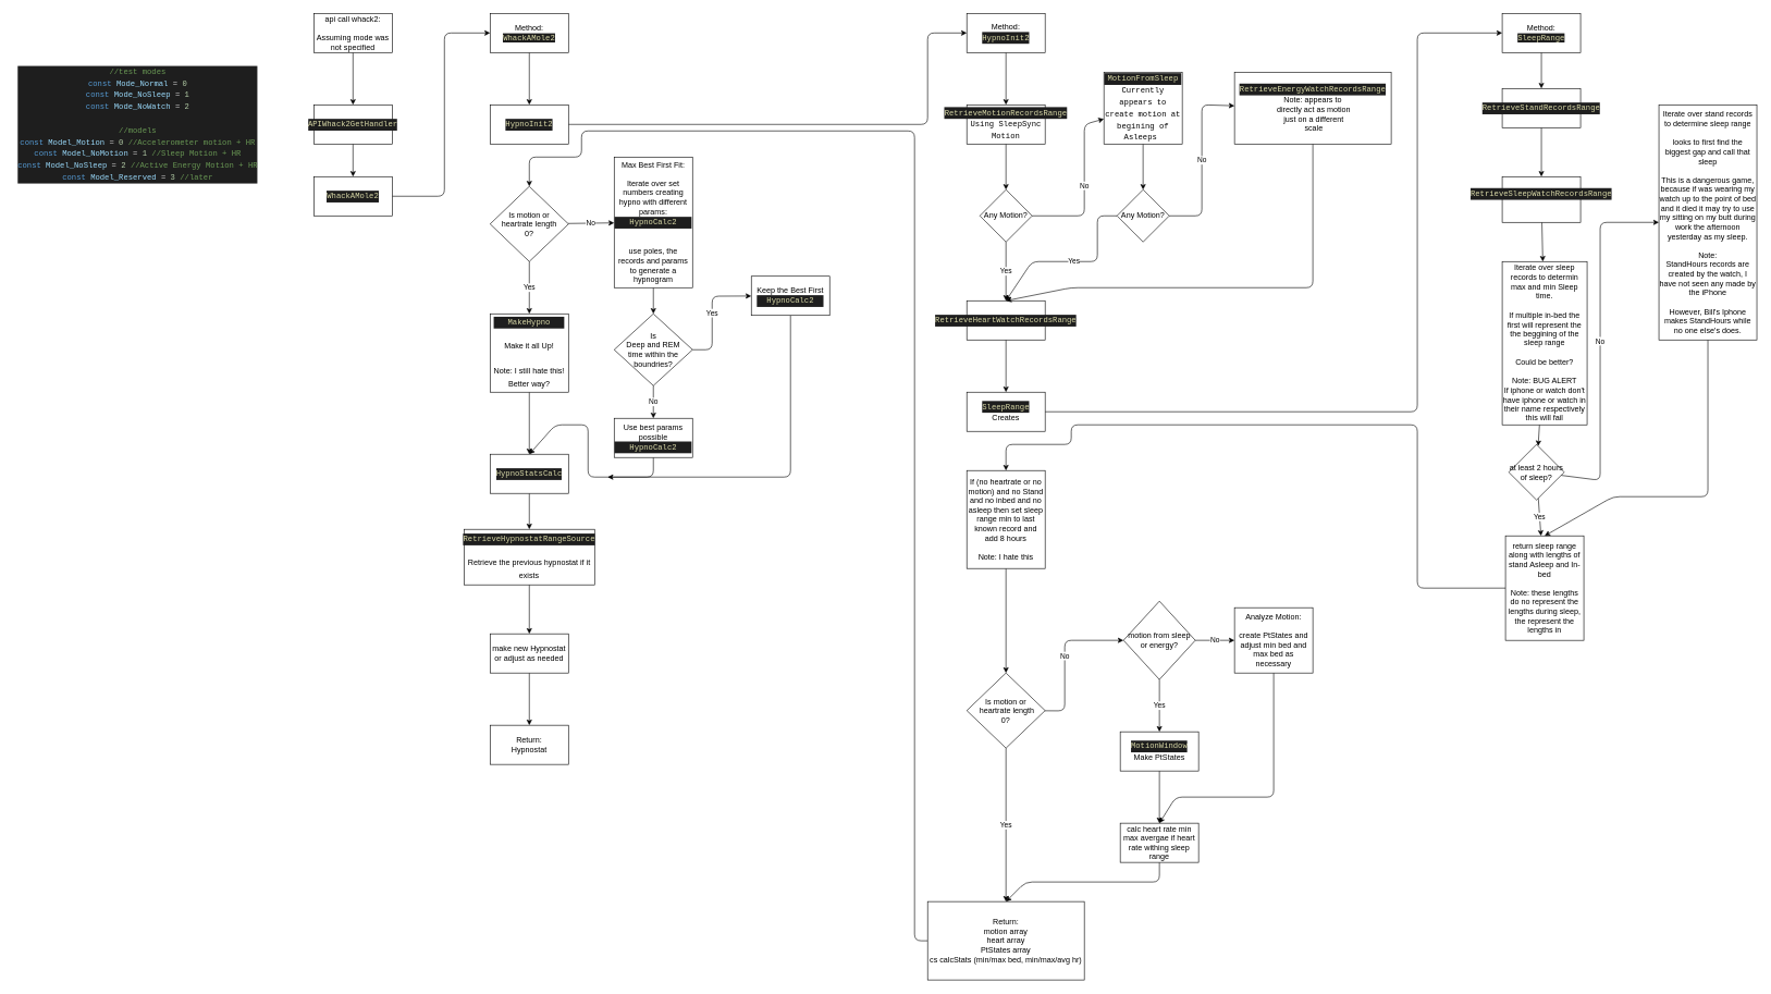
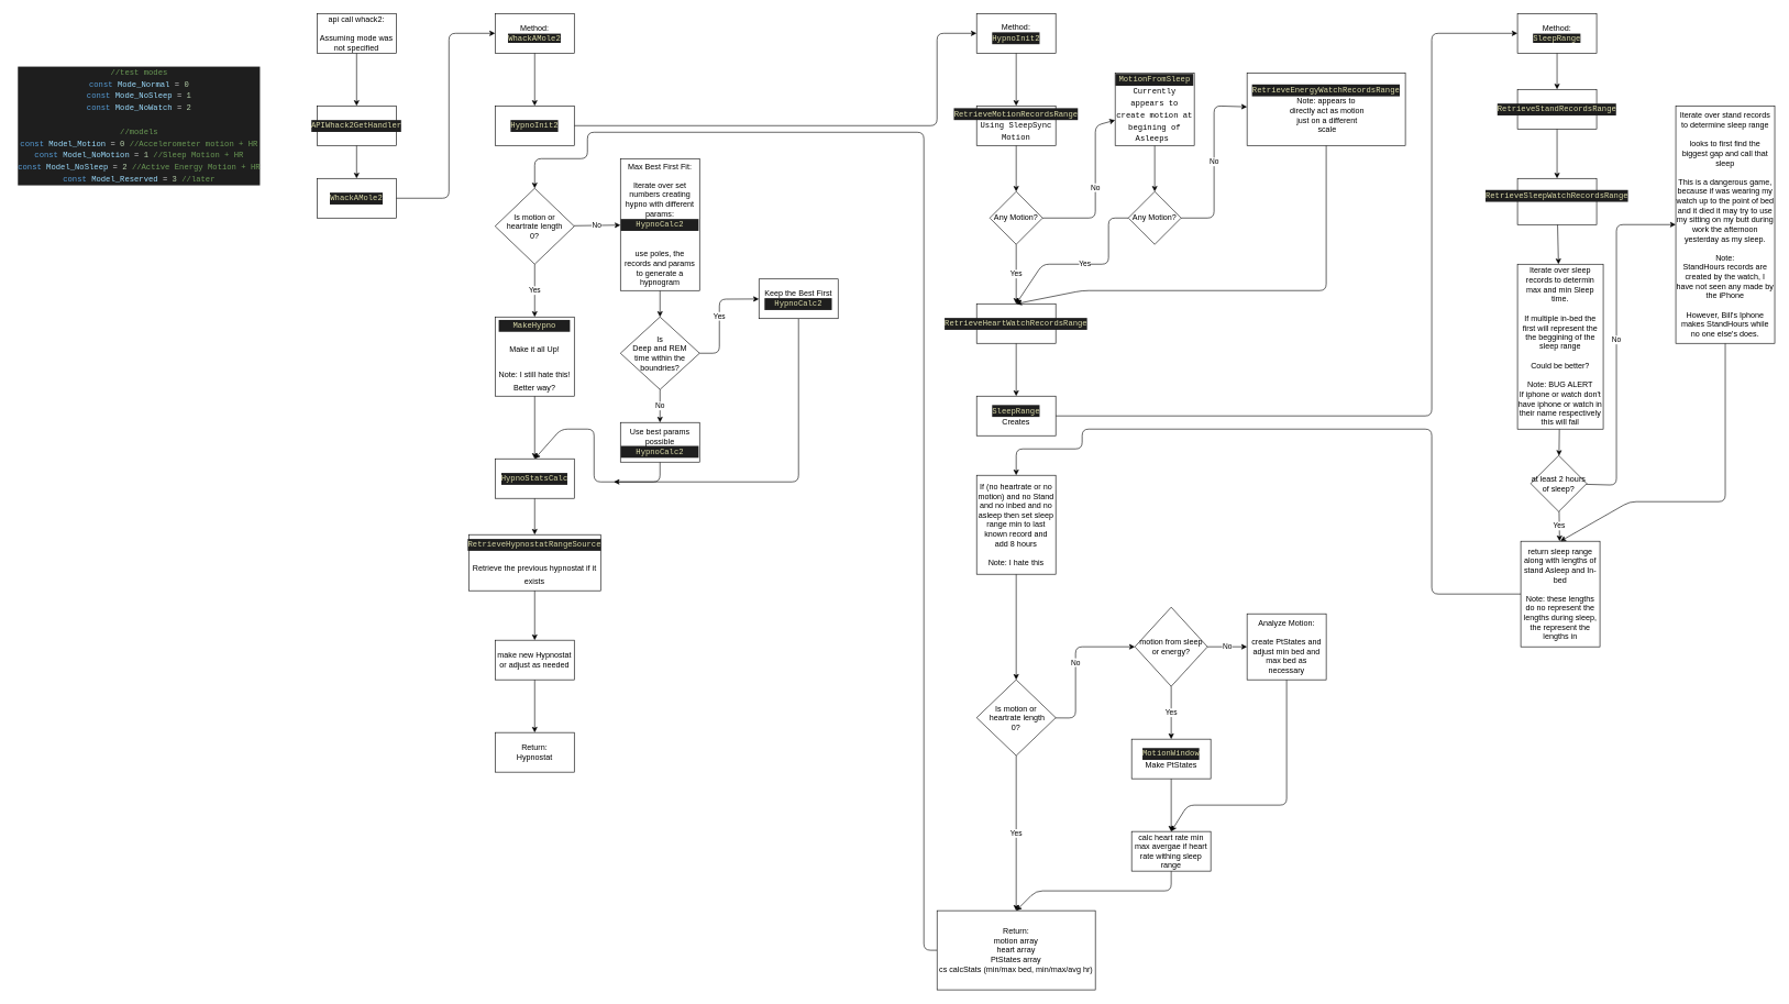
- <mxCell id="41" value="at least 2 hours of sleep?" style="rhombus;whiteSpace=wrap;html=1;shadow=0;labelBorderColor=none;" parent="1" vertex="1"><mxGeometry x="2310" y="680" width="85" height="85" as="geometry" /></mxCell>
+ <mxCell id="41" value="at least 2 hours of sleep?" style="rhombus;whiteSpace=wrap;html=1;shadow=0;labelBorderColor=none;" parent="1" vertex="1"><mxGeometry x="2320" y="690" width="85" height="85" as="geometry" /></mxCell>
